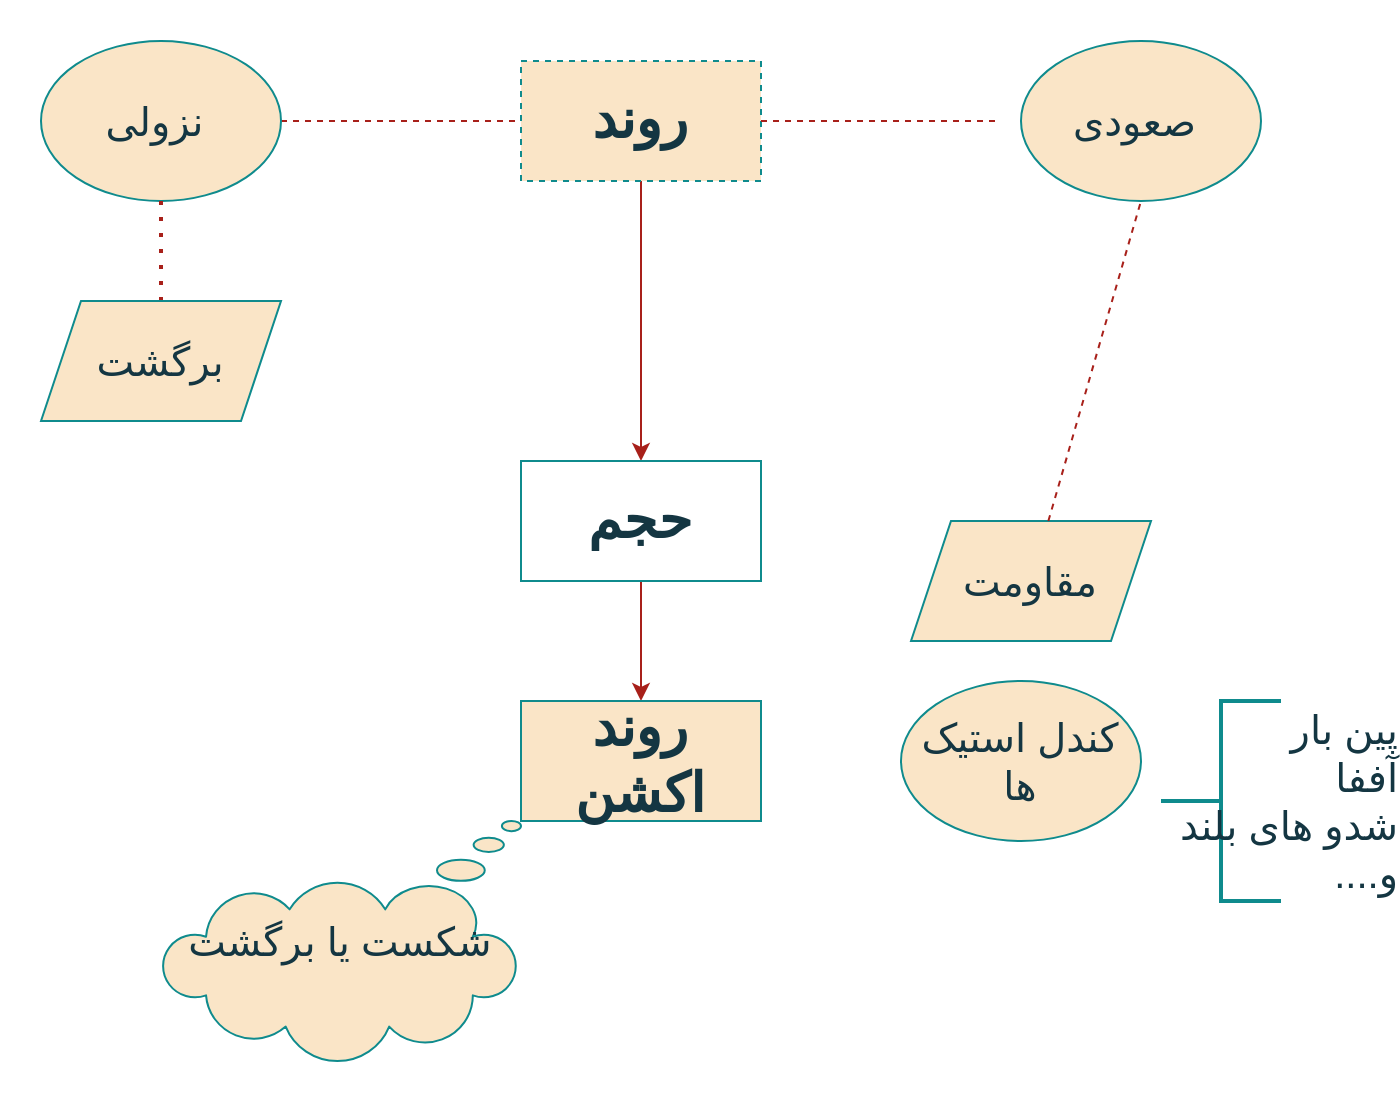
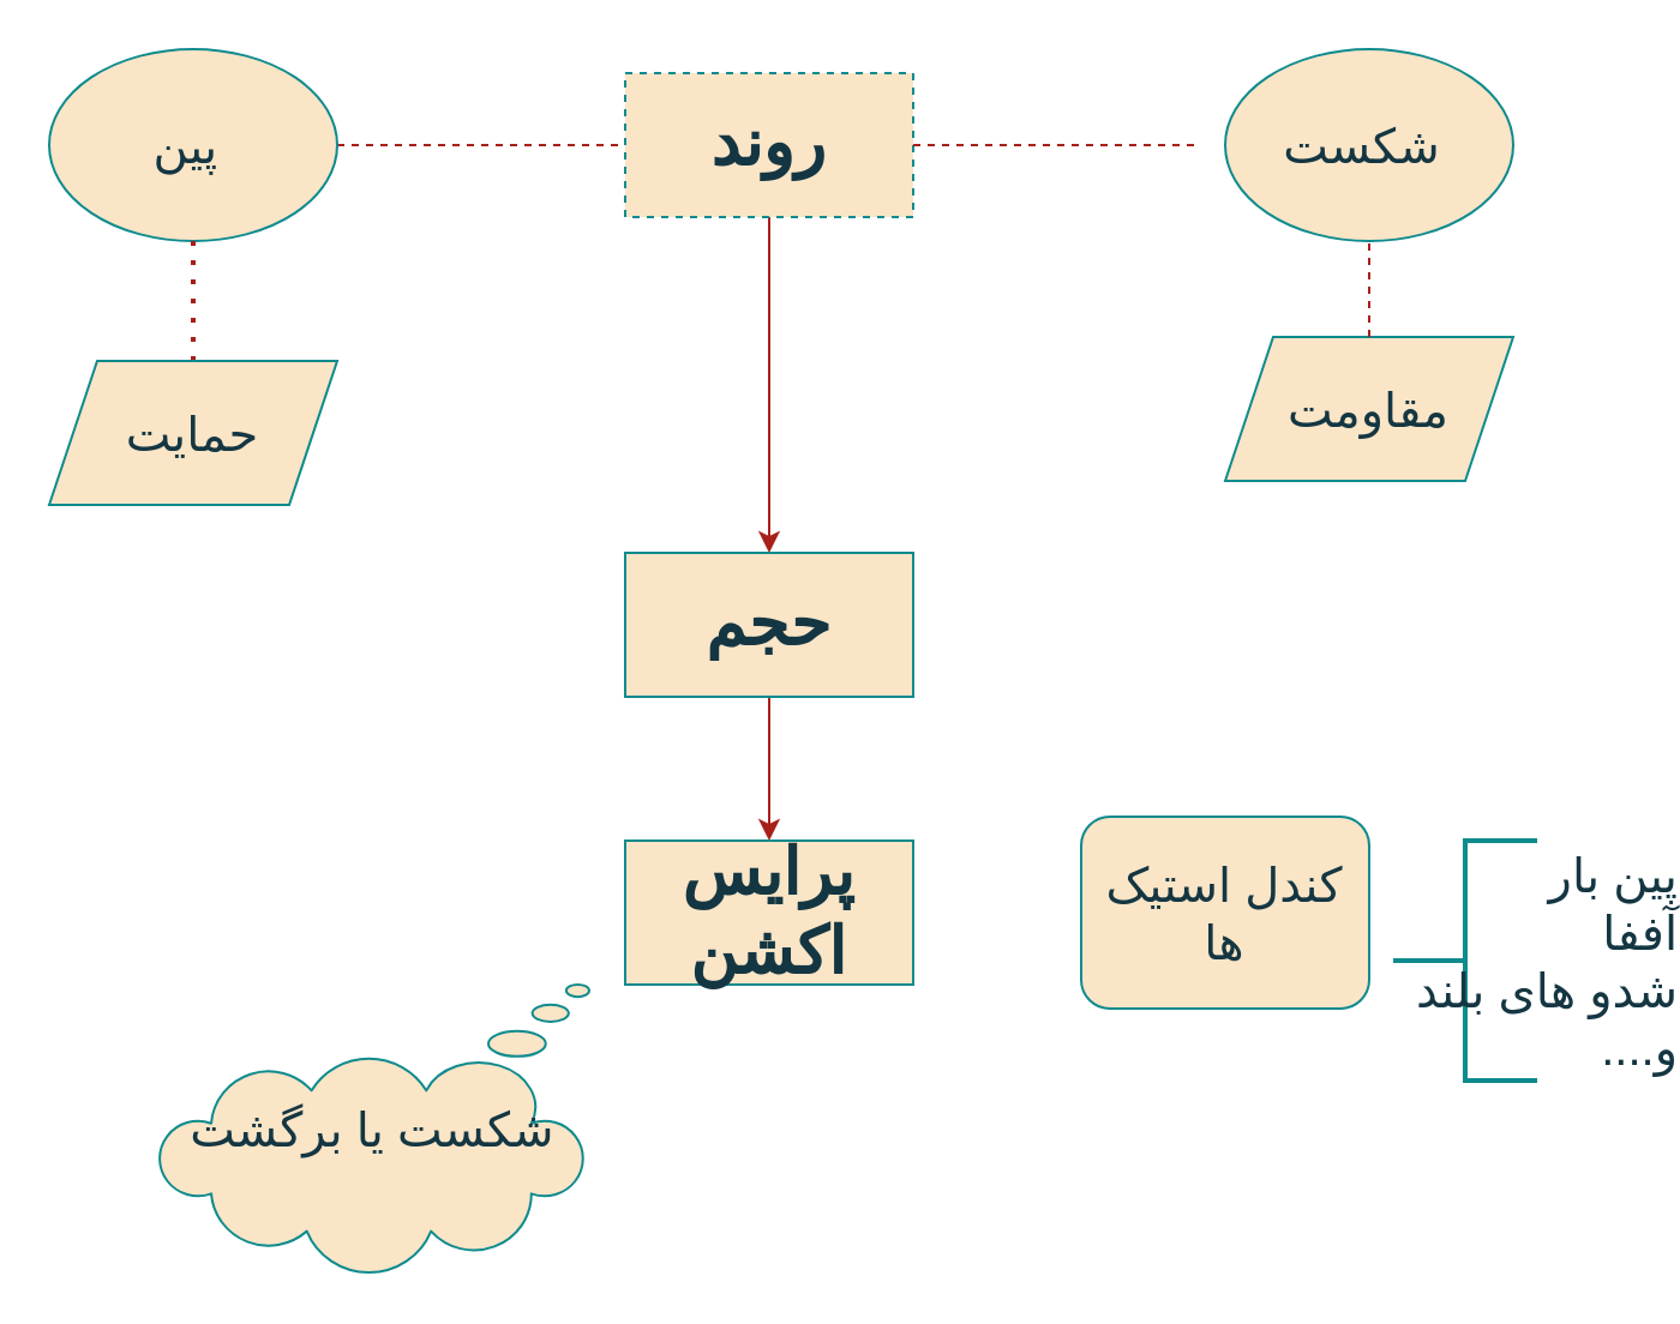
- <mxCell id="6" value="&lt;font style=&quot;font-size: 20px;&quot;&gt;نزولی&amp;nbsp;&lt;/font&gt;" style="ellipse;whiteSpace=wrap;html=1;labelBackgroundColor=none;fillColor=#FAE5C7;strokeColor=#0F8B8D;fontColor=#143642;" vertex="1" parent="1"><mxGeometry x="20" y="20" width="120" height="80" as="geometry" /></mxCell>
+ <mxCell id="6" value="&lt;font style=&quot;font-size: 20px;&quot;&gt;پین&amp;nbsp;&lt;/font&gt;" style="ellipse;whiteSpace=wrap;html=1;labelBackgroundColor=none;fillColor=#FAE5C7;strokeColor=#0F8B8D;fontColor=#143642;" vertex="1" parent="1"><mxGeometry x="20" y="20" width="120" height="80" as="geometry" /></mxCell>
- <mxCell id="7" value="&lt;font style=&quot;font-size: 20px;&quot;&gt;صعودی&amp;nbsp;&lt;/font&gt;" style="ellipse;whiteSpace=wrap;html=1;labelBackgroundColor=none;fillColor=#FAE5C7;strokeColor=#0F8B8D;fontColor=#143642;" vertex="1" parent="1"><mxGeometry x="510" y="20" width="120" height="80" as="geometry" /></mxCell>
+ <mxCell id="7" value="&lt;font style=&quot;font-size: 20px;&quot;&gt;شکست&amp;nbsp;&lt;/font&gt;" style="ellipse;whiteSpace=wrap;html=1;labelBackgroundColor=none;fillColor=#FAE5C7;strokeColor=#0F8B8D;fontColor=#143642;" vertex="1" parent="1"><mxGeometry x="510" y="20" width="120" height="80" as="geometry" /></mxCell>
- <mxCell id="9" value="&lt;span style=&quot;font-size: 20px;&quot;&gt;برگشت&lt;/span&gt;" style="shape=parallelogram;perimeter=parallelogramPerimeter;whiteSpace=wrap;html=1;fixedSize=1;labelBackgroundColor=none;fillColor=#FAE5C7;strokeColor=#0F8B8D;fontColor=#143642;" vertex="1" parent="1"><mxGeometry x="20" y="150" width="120" height="60" as="geometry" /></mxCell>
+ <mxCell id="9" value="&lt;span style=&quot;font-size: 20px;&quot;&gt;حمایت&lt;/span&gt;" style="shape=parallelogram;perimeter=parallelogramPerimeter;whiteSpace=wrap;html=1;fixedSize=1;labelBackgroundColor=none;fillColor=#FAE5C7;strokeColor=#0F8B8D;fontColor=#143642;" vertex="1" parent="1"><mxGeometry x="20" y="150" width="120" height="60" as="geometry" /></mxCell>
- <mxCell id="13" value="&lt;span style=&quot;font-size: 27px;&quot;&gt;&lt;b&gt;حجم&lt;/b&gt;&lt;/span&gt;" style="rounded=0;whiteSpace=wrap;html=1;labelBackgroundColor=none;fillColor=#ffffff;strokeColor=#0F8B8D;fontColor=#143642;" vertex="1" parent="1"><mxGeometry x="260" y="230" width="120" height="60" as="geometry" /></mxCell>
+ <mxCell id="13" value="&lt;span style=&quot;font-size: 27px;&quot;&gt;&lt;b&gt;حجم&lt;/b&gt;&lt;/span&gt;" style="rounded=0;whiteSpace=wrap;html=1;labelBackgroundColor=none;fillColor=#FAE5C7;strokeColor=#0F8B8D;fontColor=#143642;" vertex="1" parent="1"><mxGeometry x="260" y="230" width="120" height="60" as="geometry" /></mxCell>
- <mxCell id="10" value="&lt;font style=&quot;font-size: 20px;&quot;&gt;مقاومت&lt;/font&gt;" style="shape=parallelogram;perimeter=parallelogramPerimeter;whiteSpace=wrap;html=1;fixedSize=1;labelBackgroundColor=none;fillColor=#FAE5C7;strokeColor=#0F8B8D;fontColor=#143642;" vertex="1" parent="1"><mxGeometry x="455" y="260" width="120" height="60" as="geometry" /></mxCell>
+ <mxCell id="10" value="&lt;font style=&quot;font-size: 20px;&quot;&gt;مقاومت&lt;/font&gt;" style="shape=parallelogram;perimeter=parallelogramPerimeter;whiteSpace=wrap;html=1;fixedSize=1;labelBackgroundColor=none;fillColor=#FAE5C7;strokeColor=#0F8B8D;fontColor=#143642;" vertex="1" parent="1"><mxGeometry x="510" y="140" width="120" height="60" as="geometry" /></mxCell>
- <mxCell id="14" value="&lt;span style=&quot;font-size: 27px;&quot;&gt;&lt;b&gt;روند اکشن&lt;/b&gt;&lt;/span&gt;" style="rounded=0;whiteSpace=wrap;html=1;labelBackgroundColor=none;fillColor=#FAE5C7;strokeColor=#0F8B8D;fontColor=#143642;" vertex="1" parent="1"><mxGeometry x="260" y="350" width="120" height="60" as="geometry" /></mxCell>
+ <mxCell id="14" value="&lt;span style=&quot;font-size: 27px;&quot;&gt;&lt;b&gt;پرایس اکشن&lt;/b&gt;&lt;/span&gt;" style="rounded=0;whiteSpace=wrap;html=1;labelBackgroundColor=none;fillColor=#FAE5C7;strokeColor=#0F8B8D;fontColor=#143642;" vertex="1" parent="1"><mxGeometry x="260" y="350" width="120" height="60" as="geometry" /></mxCell>
- <mxCell id="16" value="&lt;font style=&quot;font-size: 20px;&quot;&gt;کندل استیک ها&lt;/font&gt;" style="ellipse;whiteSpace=wrap;html=1;labelBackgroundColor=none;fillColor=#FAE5C7;strokeColor=#0F8B8D;fontColor=#143642;" vertex="1" parent="1"><mxGeometry x="450" y="340" width="120" height="80" as="geometry" /></mxCell>
+ <mxCell id="16" value="&lt;font style=&quot;font-size: 20px;&quot;&gt;کندل استیک ها&lt;/font&gt;" style="whiteSpace=wrap;html=1;labelBackgroundColor=none;fillColor=#FAE5C7;strokeColor=#0F8B8D;fontColor=#143642;rounded=1;" vertex="1" parent="1"><mxGeometry x="450" y="340" width="120" height="80" as="geometry" /></mxCell>
- <mxCell id="15" value="&lt;font style=&quot;font-size: 20px;&quot;&gt;شکست یا برگشت&lt;/font&gt;" style="whiteSpace=wrap;html=1;shape=mxgraph.basic.cloud_callout;direction=west;labelBackgroundColor=none;fillColor=#FAE5C7;strokeColor=#0F8B8D;fontColor=#143642;" vertex="1" parent="1"><mxGeometry x="80" y="410" width="180" height="120" as="geometry" /></mxCell>
+ <mxCell id="15" value="&lt;font style=&quot;font-size: 20px;&quot;&gt;شکست یا برگشت&lt;/font&gt;" style="whiteSpace=wrap;html=1;shape=mxgraph.basic.cloud_callout;direction=west;labelBackgroundColor=none;fillColor=#FAE5C7;strokeColor=#0F8B8D;fontColor=#143642;" vertex="1" parent="1"><mxGeometry x="65" y="410" width="180" height="120" as="geometry" /></mxCell>
